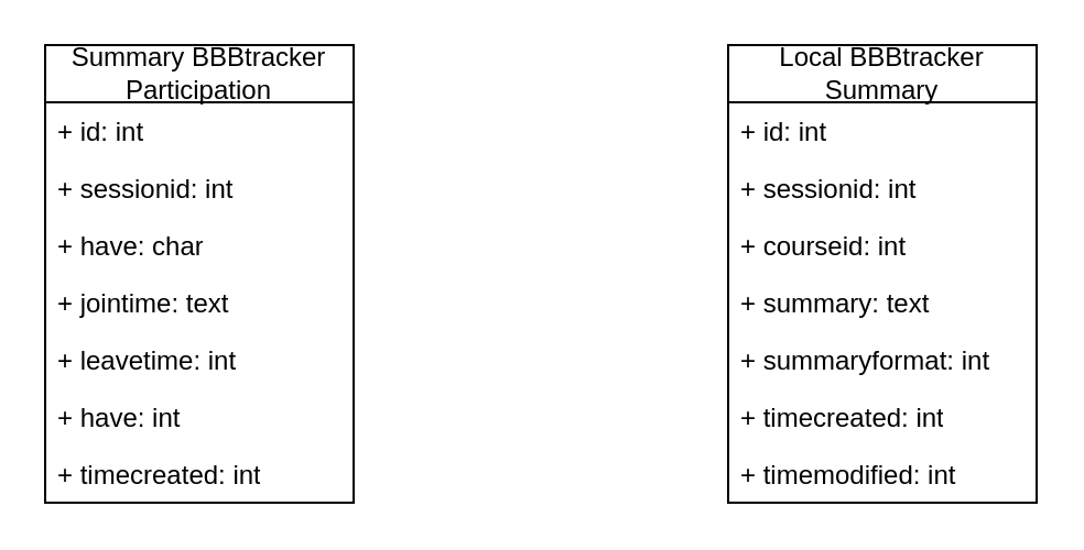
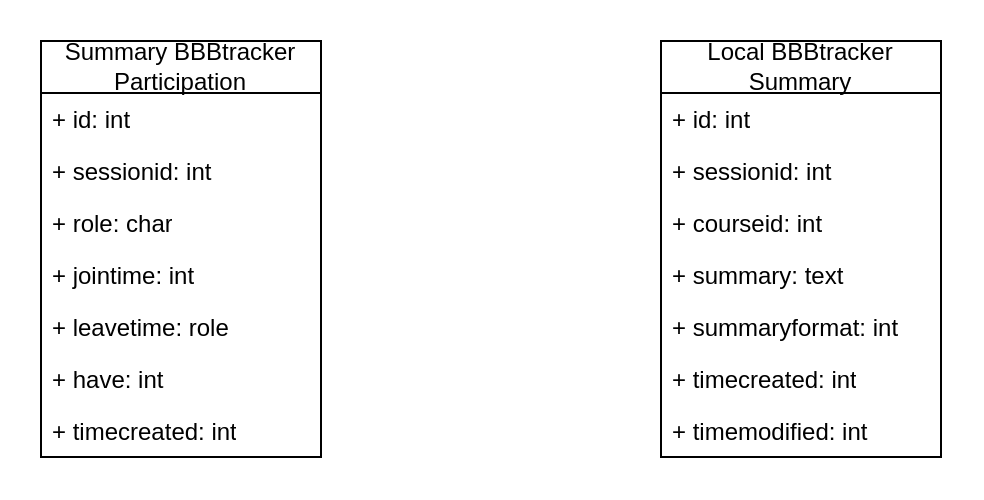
- <mxCell id="13" value="+ have: char" style="text;strokeColor=none;fillColor=none;align=left;verticalAlign=top;spacingLeft=4;spacingRight=4;overflow=hidden;rotatable=0;points=[[0,0.5],[1,0.5]];portConstraint=eastwest;whiteSpace=wrap;html=1;" vertex="1" parent="10"><mxGeometry y="78" width="140" height="26" as="geometry" /></mxCell>
+ <mxCell id="13" value="+ role: char" style="text;strokeColor=none;fillColor=none;align=left;verticalAlign=top;spacingLeft=4;spacingRight=4;overflow=hidden;rotatable=0;points=[[0,0.5],[1,0.5]];portConstraint=eastwest;whiteSpace=wrap;html=1;" vertex="1" parent="10"><mxGeometry y="78" width="140" height="26" as="geometry" /></mxCell>
- <mxCell id="14" value="+ jointime: text" style="text;strokeColor=none;fillColor=none;align=left;verticalAlign=top;spacingLeft=4;spacingRight=4;overflow=hidden;rotatable=0;points=[[0,0.5],[1,0.5]];portConstraint=eastwest;whiteSpace=wrap;html=1;" vertex="1" parent="10"><mxGeometry y="104" width="140" height="26" as="geometry" /></mxCell>
+ <mxCell id="14" value="+ jointime: int" style="text;strokeColor=none;fillColor=none;align=left;verticalAlign=top;spacingLeft=4;spacingRight=4;overflow=hidden;rotatable=0;points=[[0,0.5],[1,0.5]];portConstraint=eastwest;whiteSpace=wrap;html=1;" vertex="1" parent="10"><mxGeometry y="104" width="140" height="26" as="geometry" /></mxCell>
- <mxCell id="15" value="+ leavetime: int" style="text;strokeColor=none;fillColor=none;align=left;verticalAlign=top;spacingLeft=4;spacingRight=4;overflow=hidden;rotatable=0;points=[[0,0.5],[1,0.5]];portConstraint=eastwest;whiteSpace=wrap;html=1;" vertex="1" parent="10"><mxGeometry y="130" width="140" height="26" as="geometry" /></mxCell>
+ <mxCell id="15" value="+ leavetime: role" style="text;strokeColor=none;fillColor=none;align=left;verticalAlign=top;spacingLeft=4;spacingRight=4;overflow=hidden;rotatable=0;points=[[0,0.5],[1,0.5]];portConstraint=eastwest;whiteSpace=wrap;html=1;" vertex="1" parent="10"><mxGeometry y="130" width="140" height="26" as="geometry" /></mxCell>
